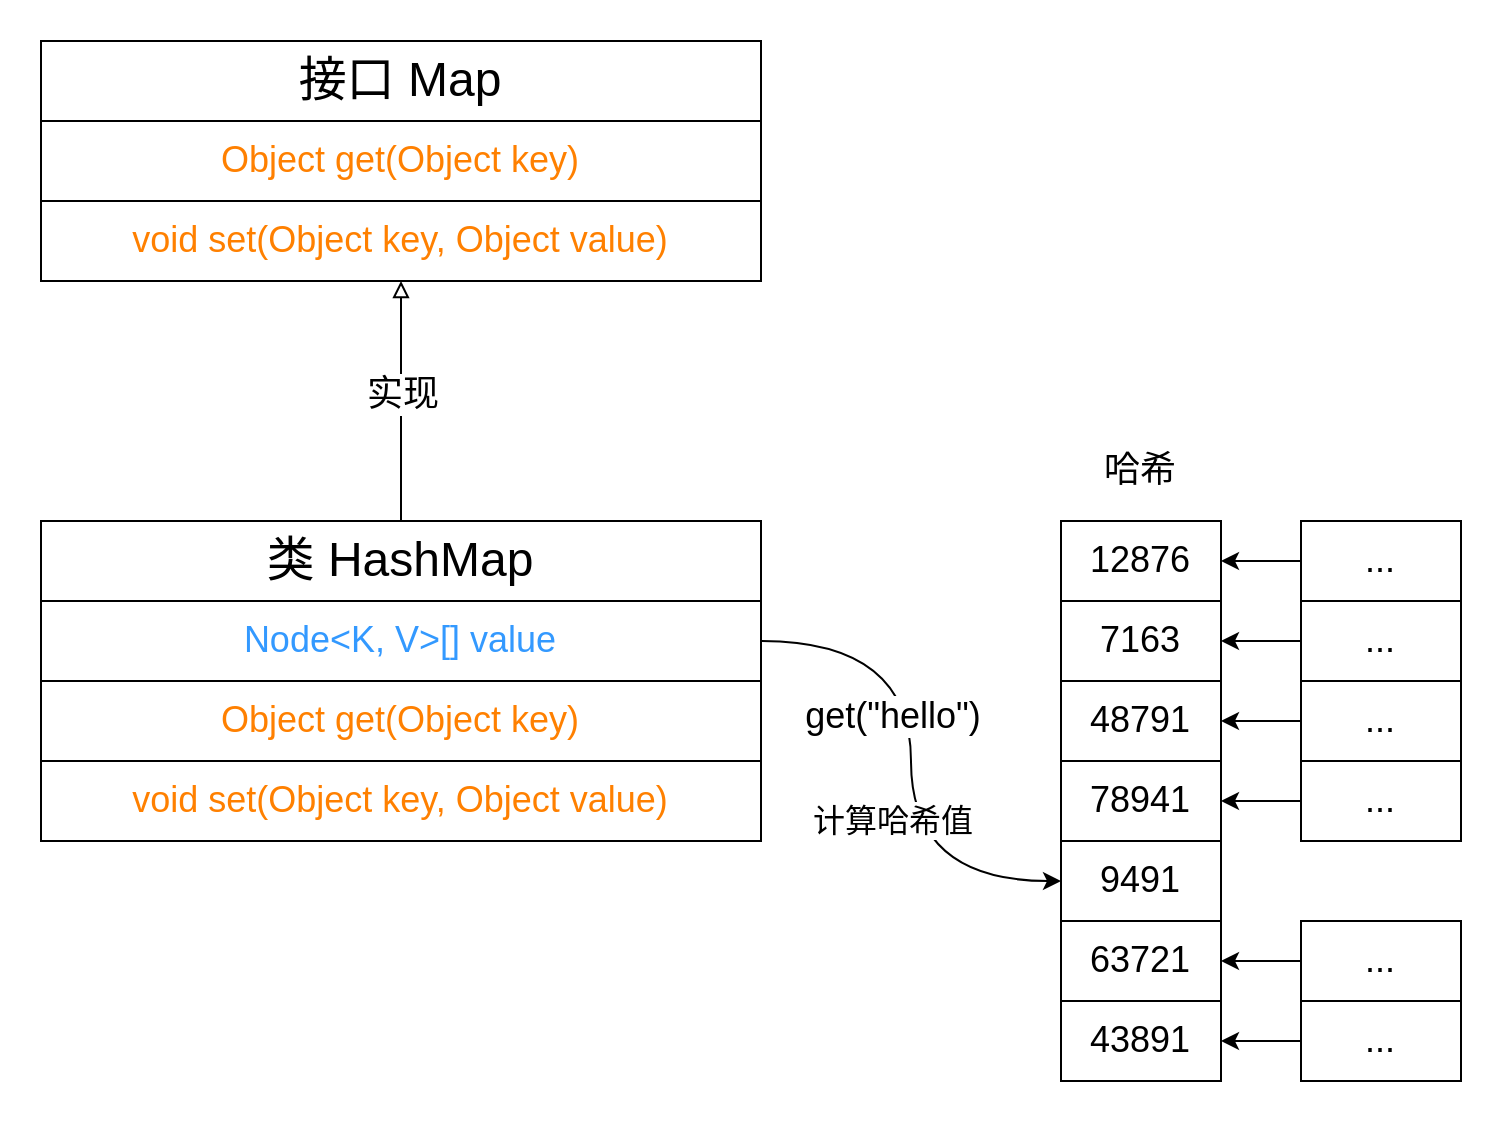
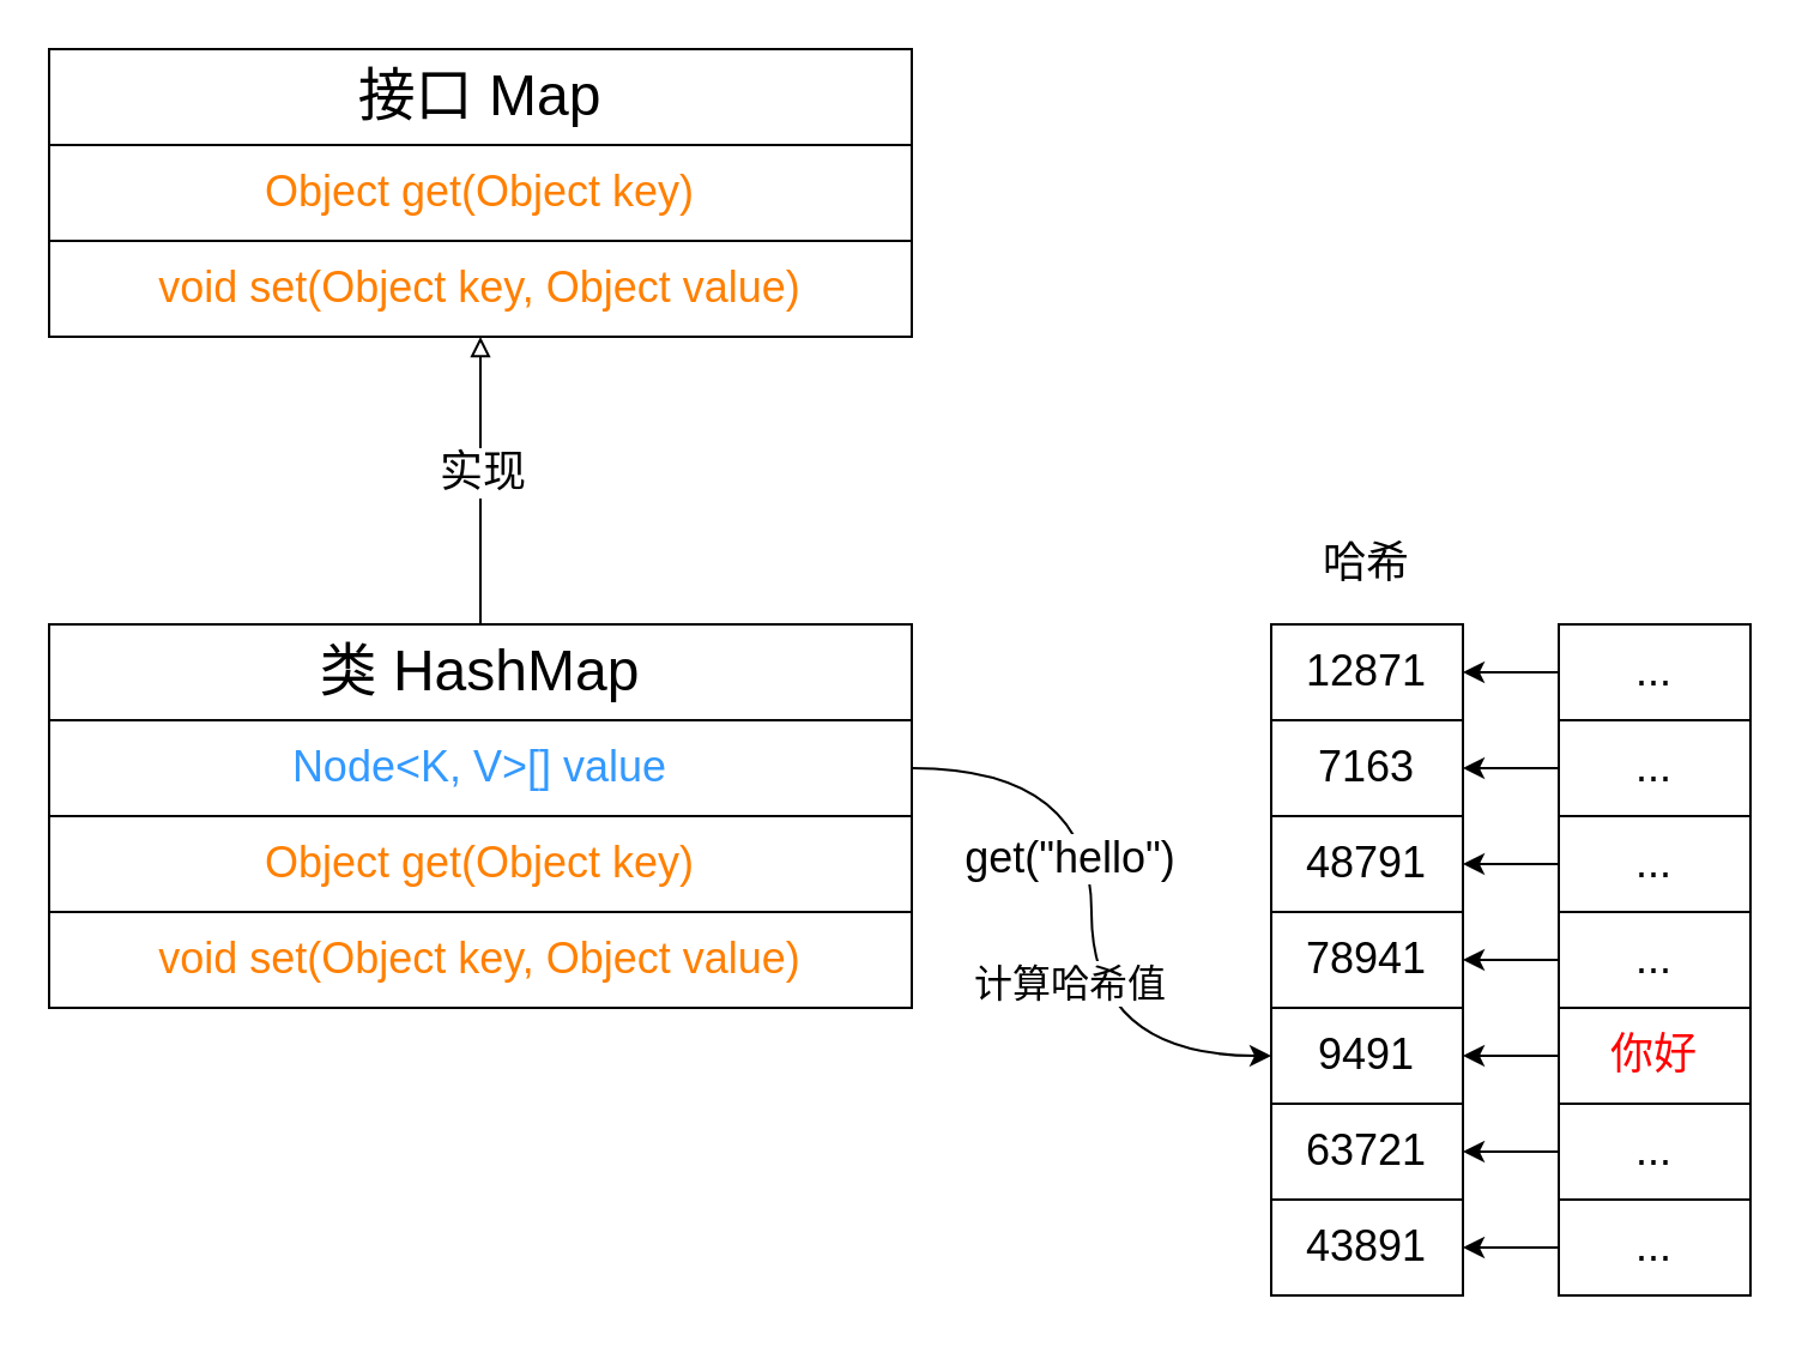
- <mxCell id="8" value="&lt;font style=&quot;font-size: 18px;&quot;&gt;12876&lt;/font&gt;" style="rounded=0;whiteSpace=wrap;html=1;" vertex="1" parent="1"><mxGeometry x="530" y="260" width="80" height="40" as="geometry" /></mxCell>
+ <mxCell id="8" value="&lt;font style=&quot;font-size: 18px;&quot;&gt;12871&lt;/font&gt;" style="rounded=0;whiteSpace=wrap;html=1;" vertex="1" parent="1"><mxGeometry x="530" y="260" width="80" height="40" as="geometry" /></mxCell>
+ <mxCell id="28" style="edgeStyle=orthogonalEdgeStyle;rounded=0;orthogonalLoop=1;jettySize=auto;html=1;" edge="1" parent="1" source="29" target="12"><mxGeometry relative="1" as="geometry" /></mxCell>
+ <mxCell id="29" value="&lt;font style=&quot;font-size: 18px;&quot;&gt;你好&lt;/font&gt;" style="rounded=0;whiteSpace=wrap;html=1;fontColor=#FF0000;" vertex="1" parent="1"><mxGeometry x="650" y="420" width="80" height="40" as="geometry" /></mxCell>
